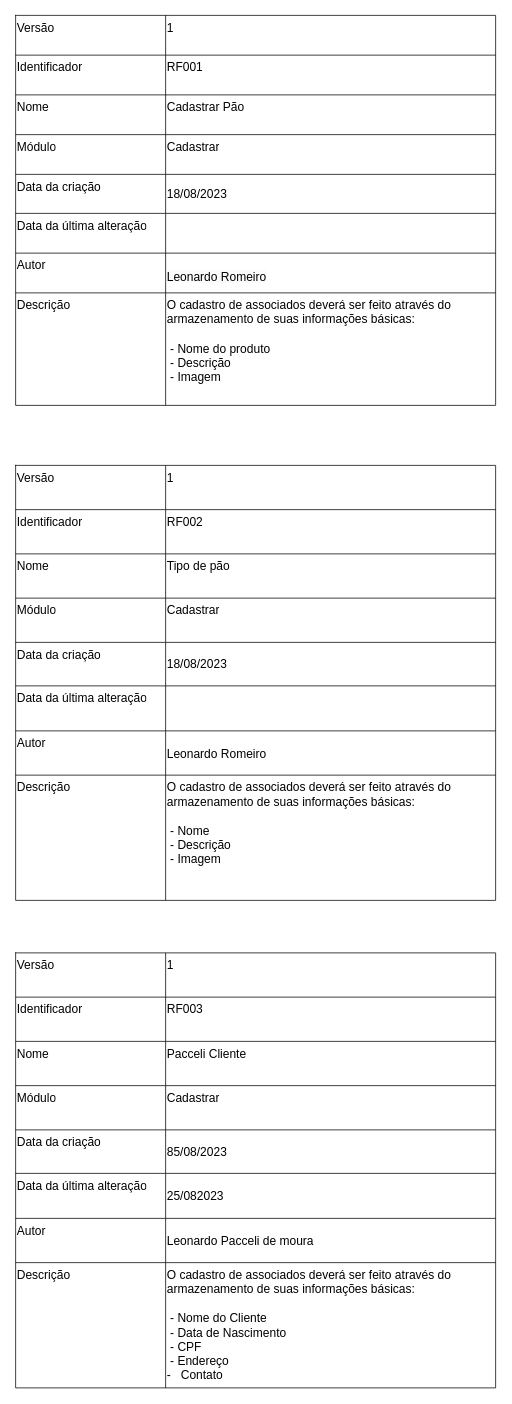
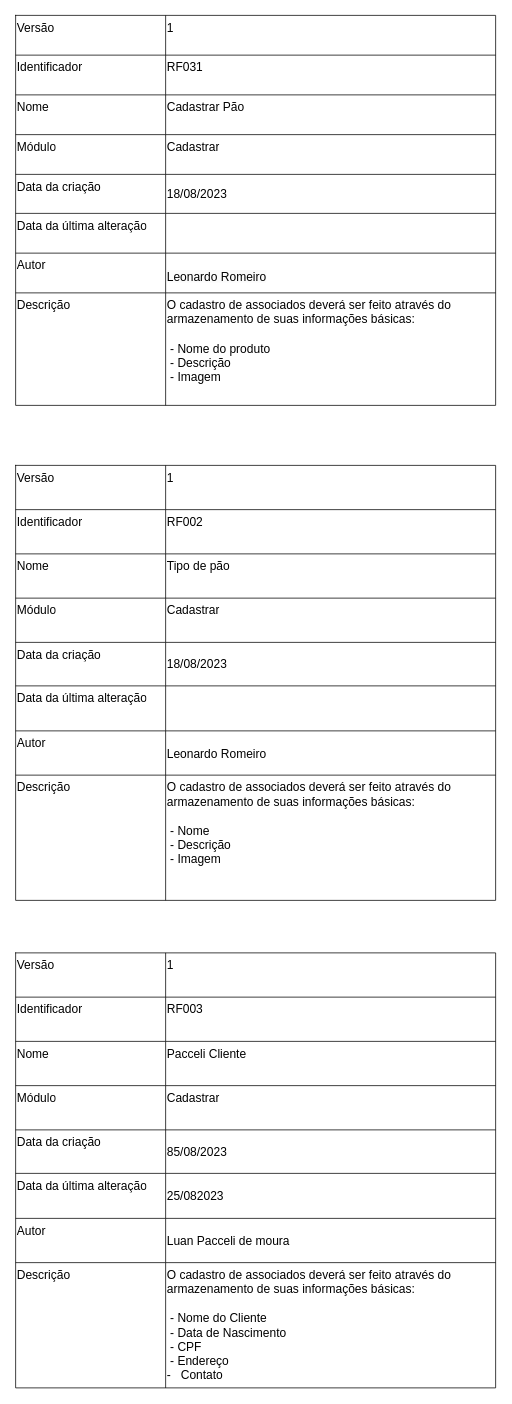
- <mxCell id="8" value="RF001" style="shape=partialRectangle;html=1;whiteSpace=wrap;connectable=0;strokeColor=inherit;overflow=hidden;fillColor=none;top=0;left=0;bottom=0;right=0;pointerEvents=1;fontSize=16;align=left;verticalAlign=top;movable=0;resizable=0;rotatable=0;deletable=0;editable=0;locked=1;" parent="6" vertex="1"><mxGeometry x="200" width="440" height="53" as="geometry"><mxRectangle width="440" height="53" as="alternateBounds" /></mxGeometry></mxCell>
+ <mxCell id="8" value="RF031" style="shape=partialRectangle;html=1;whiteSpace=wrap;connectable=0;strokeColor=inherit;overflow=hidden;fillColor=none;top=0;left=0;bottom=0;right=0;pointerEvents=1;fontSize=16;align=left;verticalAlign=top;movable=0;resizable=0;rotatable=0;deletable=0;editable=0;locked=1;" parent="6" vertex="1"><mxGeometry x="200" width="440" height="53" as="geometry"><mxRectangle width="440" height="53" as="alternateBounds" /></mxGeometry></mxCell>
- <mxCell id="48" value="Leonardo Pacceli de moura" style="shape=partialRectangle;html=1;whiteSpace=wrap;connectable=1;strokeColor=inherit;overflow=hidden;fillColor=none;top=0;left=0;bottom=0;right=0;pointerEvents=1;fontSize=16;align=left;movable=1;resizable=1;rotatable=1;deletable=1;editable=1;locked=0;" vertex="1" parent="46"><mxGeometry x="200" width="440" height="59" as="geometry"><mxRectangle width="440" height="59" as="alternateBounds" /></mxGeometry></mxCell>
+ <mxCell id="48" value="Luan Pacceli de moura" style="shape=partialRectangle;html=1;whiteSpace=wrap;connectable=1;strokeColor=inherit;overflow=hidden;fillColor=none;top=0;left=0;bottom=0;right=0;pointerEvents=1;fontSize=16;align=left;movable=1;resizable=1;rotatable=1;deletable=1;editable=1;locked=0;" vertex="1" parent="46"><mxGeometry x="200" width="440" height="59" as="geometry"><mxRectangle width="440" height="59" as="alternateBounds" /></mxGeometry></mxCell>
